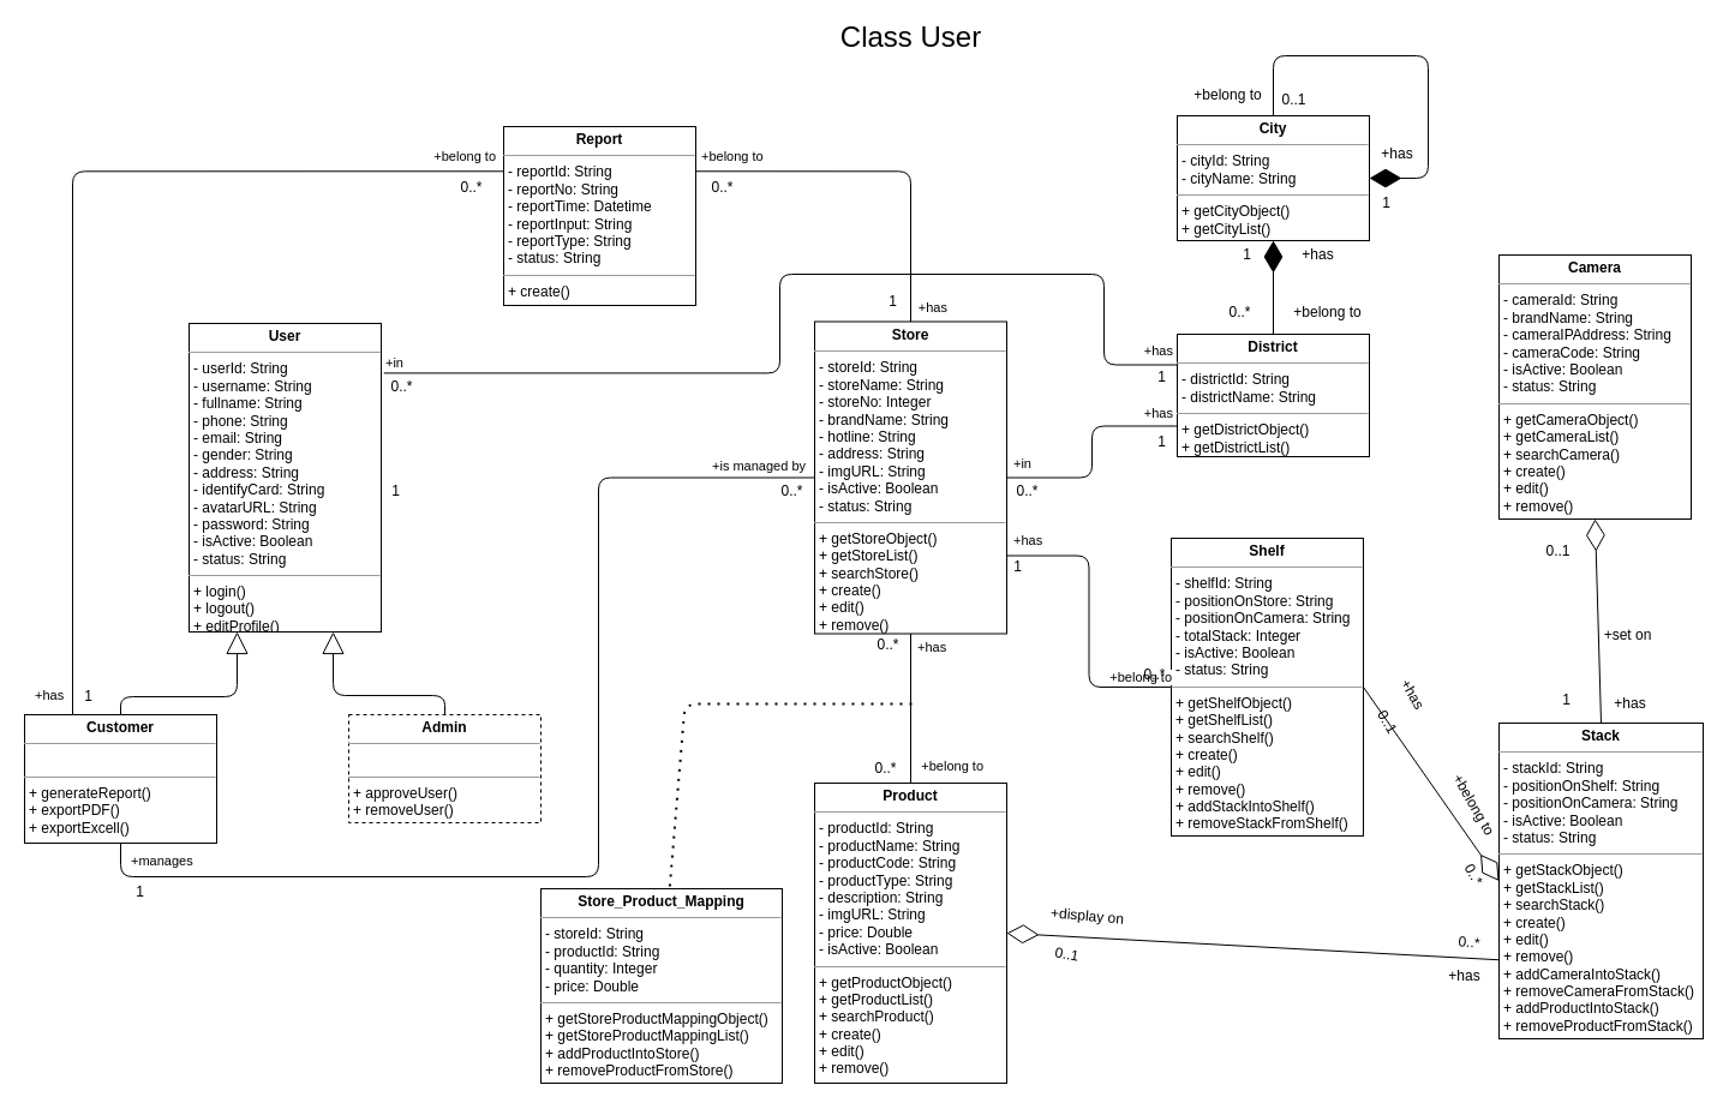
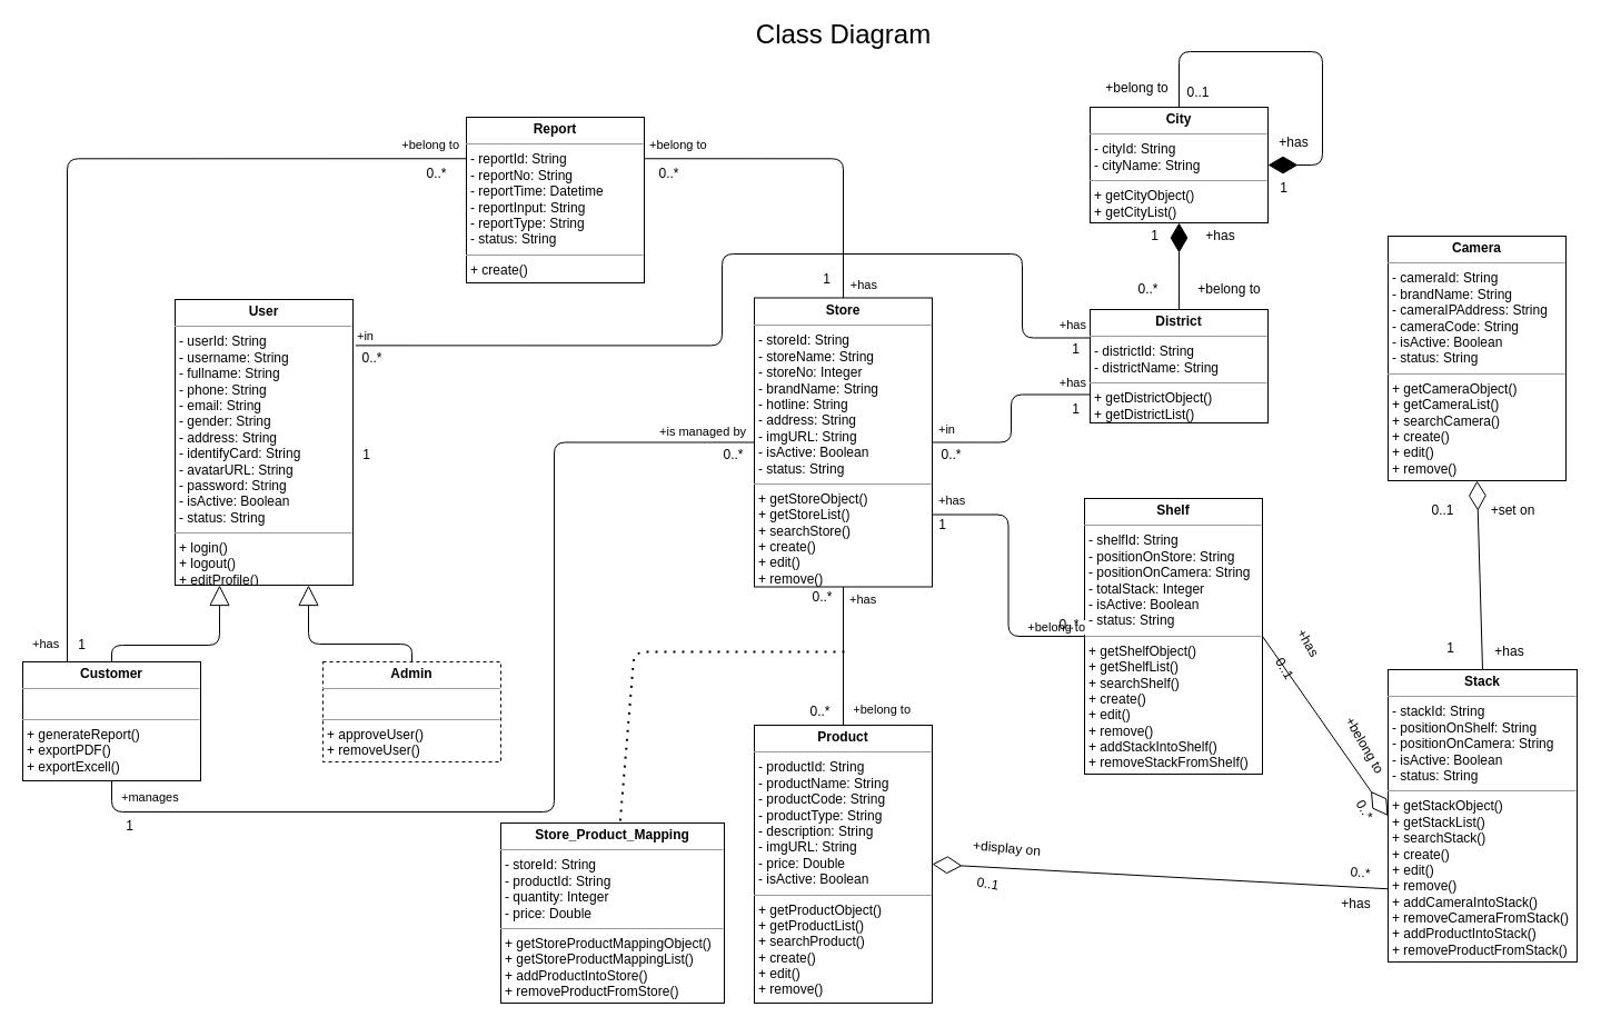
- <mxCell id="78" value="&lt;font style=&quot;font-size: 24px&quot;&gt;Class User&lt;/font&gt;" style="text;html=1;align=center;verticalAlign=middle;resizable=0;points=[];autosize=1;" parent="1" vertex="1"><mxGeometry x="674.5" y="20" width="167" height="22" as="geometry" /></mxCell>
+ <mxCell id="78" value="&lt;font style=&quot;font-size: 24px&quot;&gt;Class Diagram&lt;/font&gt;" style="text;html=1;align=center;verticalAlign=middle;resizable=0;points=[];autosize=1;" parent="1" vertex="1"><mxGeometry x="674.5" y="20" width="167" height="22" as="geometry" /></mxCell>
- <mxCell id="51" value="+set on" style="text;html=1;align=center;verticalAlign=middle;resizable=0;points=[];autosize=1;" parent="1" vertex="1"><mxGeometry x="1330" y="520" width="50" height="18" as="geometry" /></mxCell>
+ <mxCell id="51" value="+set on" style="text;html=1;align=center;verticalAlign=middle;resizable=0;points=[];autosize=1;" parent="1" vertex="1"><mxGeometry x="1335" y="450" width="50" height="18" as="geometry" /></mxCell>
